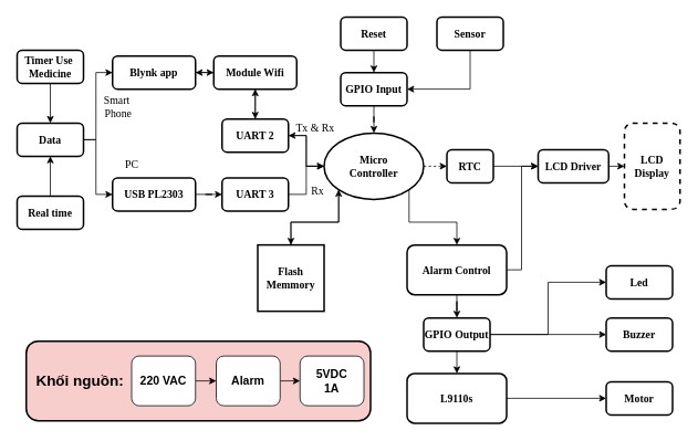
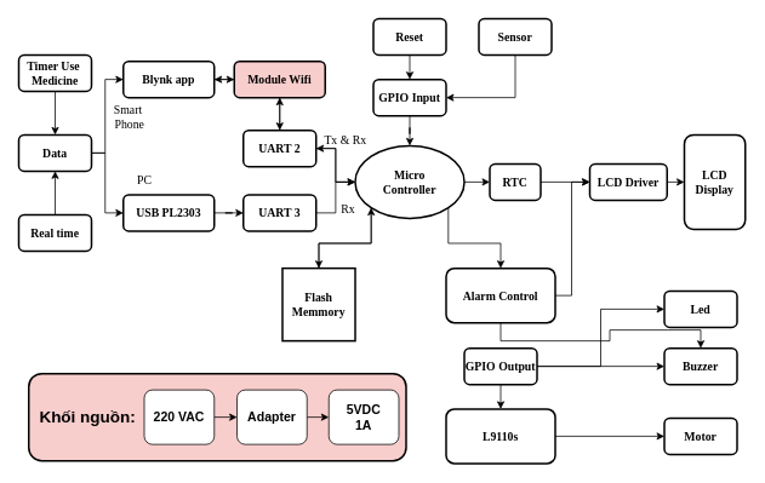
- <mxCell id="18" value="Module Wifi" style="rounded=1;whiteSpace=wrap;html=1;strokeWidth=2;fontFamily=Verdana;fontSize=13;fontStyle=1" parent="1" vertex="1"><mxGeometry x="257" y="67" width="100" height="40" as="geometry" /></mxCell>
+ <mxCell id="18" value="Module Wifi" style="rounded=1;whiteSpace=wrap;html=1;strokeWidth=2;fontFamily=Verdana;fontSize=13;fontStyle=1;fillColor=#f8cecc;" parent="1" vertex="1"><mxGeometry x="257" y="67" width="100" height="40" as="geometry" /></mxCell>
- <mxCell id="2" style="edgeStyle=orthogonalEdgeStyle;rounded=0;orthogonalLoop=1;jettySize=auto;html=1;exitX=1;exitY=0.5;exitDx=0;exitDy=0;fontFamily=Verdana;fontSize=13;entryX=0;entryY=0.5;entryDx=0;entryDy=0;dashed=1;" parent="1" source="7" target="29" edge="1"><mxGeometry relative="1" as="geometry"><mxPoint x="560" y="200" as="targetPoint" /></mxGeometry></mxCell>
+ <mxCell id="2" style="edgeStyle=orthogonalEdgeStyle;rounded=0;orthogonalLoop=1;jettySize=auto;html=1;exitX=1;exitY=0.5;exitDx=0;exitDy=0;fontFamily=Verdana;fontSize=13;entryX=0;entryY=0.5;entryDx=0;entryDy=0;" parent="1" source="7" target="29" edge="1"><mxGeometry relative="1" as="geometry"><mxPoint x="560" y="200" as="targetPoint" /></mxGeometry></mxCell>
- <mxCell id="30" value="LCD Display" style="rounded=1;whiteSpace=wrap;html=1;strokeWidth=2;fontFamily=Verdana;fontSize=13;fontStyle=1;dashed=1;" parent="1" vertex="1"><mxGeometry x="752" y="148" width="67" height="104" as="geometry" /></mxCell>
+ <mxCell id="30" value="LCD Display" style="rounded=1;whiteSpace=wrap;html=1;strokeWidth=2;fontFamily=Verdana;fontSize=13;fontStyle=1" parent="1" vertex="1"><mxGeometry x="752" y="148" width="67" height="104" as="geometry" /></mxCell>
- <mxCell id="25" style="edgeStyle=orthogonalEdgeStyle;rounded=0;orthogonalLoop=1;jettySize=auto;html=1;exitX=0.5;exitY=1;exitDx=0;exitDy=0;fontFamily=Verdana;fontSize=13;" parent="1" source="27" target="51" edge="1"><mxGeometry relative="1" as="geometry" /></mxCell>
+ <mxCell id="25" style="edgeStyle=orthogonalEdgeStyle;rounded=0;orthogonalLoop=1;jettySize=auto;html=1;exitX=0.5;exitY=1;exitDx=0;exitDy=0;fontFamily=Verdana;fontSize=13;" parent="1" source="27" target="32" edge="1"><mxGeometry relative="1" as="geometry" /></mxCell>
- <mxCell id="60" value="&lt;h3&gt;Alarm&lt;/h3&gt;" style="rounded=1;whiteSpace=wrap;html=1;" vertex="1" parent="1"><mxGeometry x="260" y="429" width="77" height="60" as="geometry" /></mxCell>
+ <mxCell id="60" value="&lt;h3&gt;Adapter&lt;/h3&gt;" style="rounded=1;whiteSpace=wrap;html=1;" vertex="1" parent="1"><mxGeometry x="260" y="429" width="77" height="60" as="geometry" /></mxCell>
